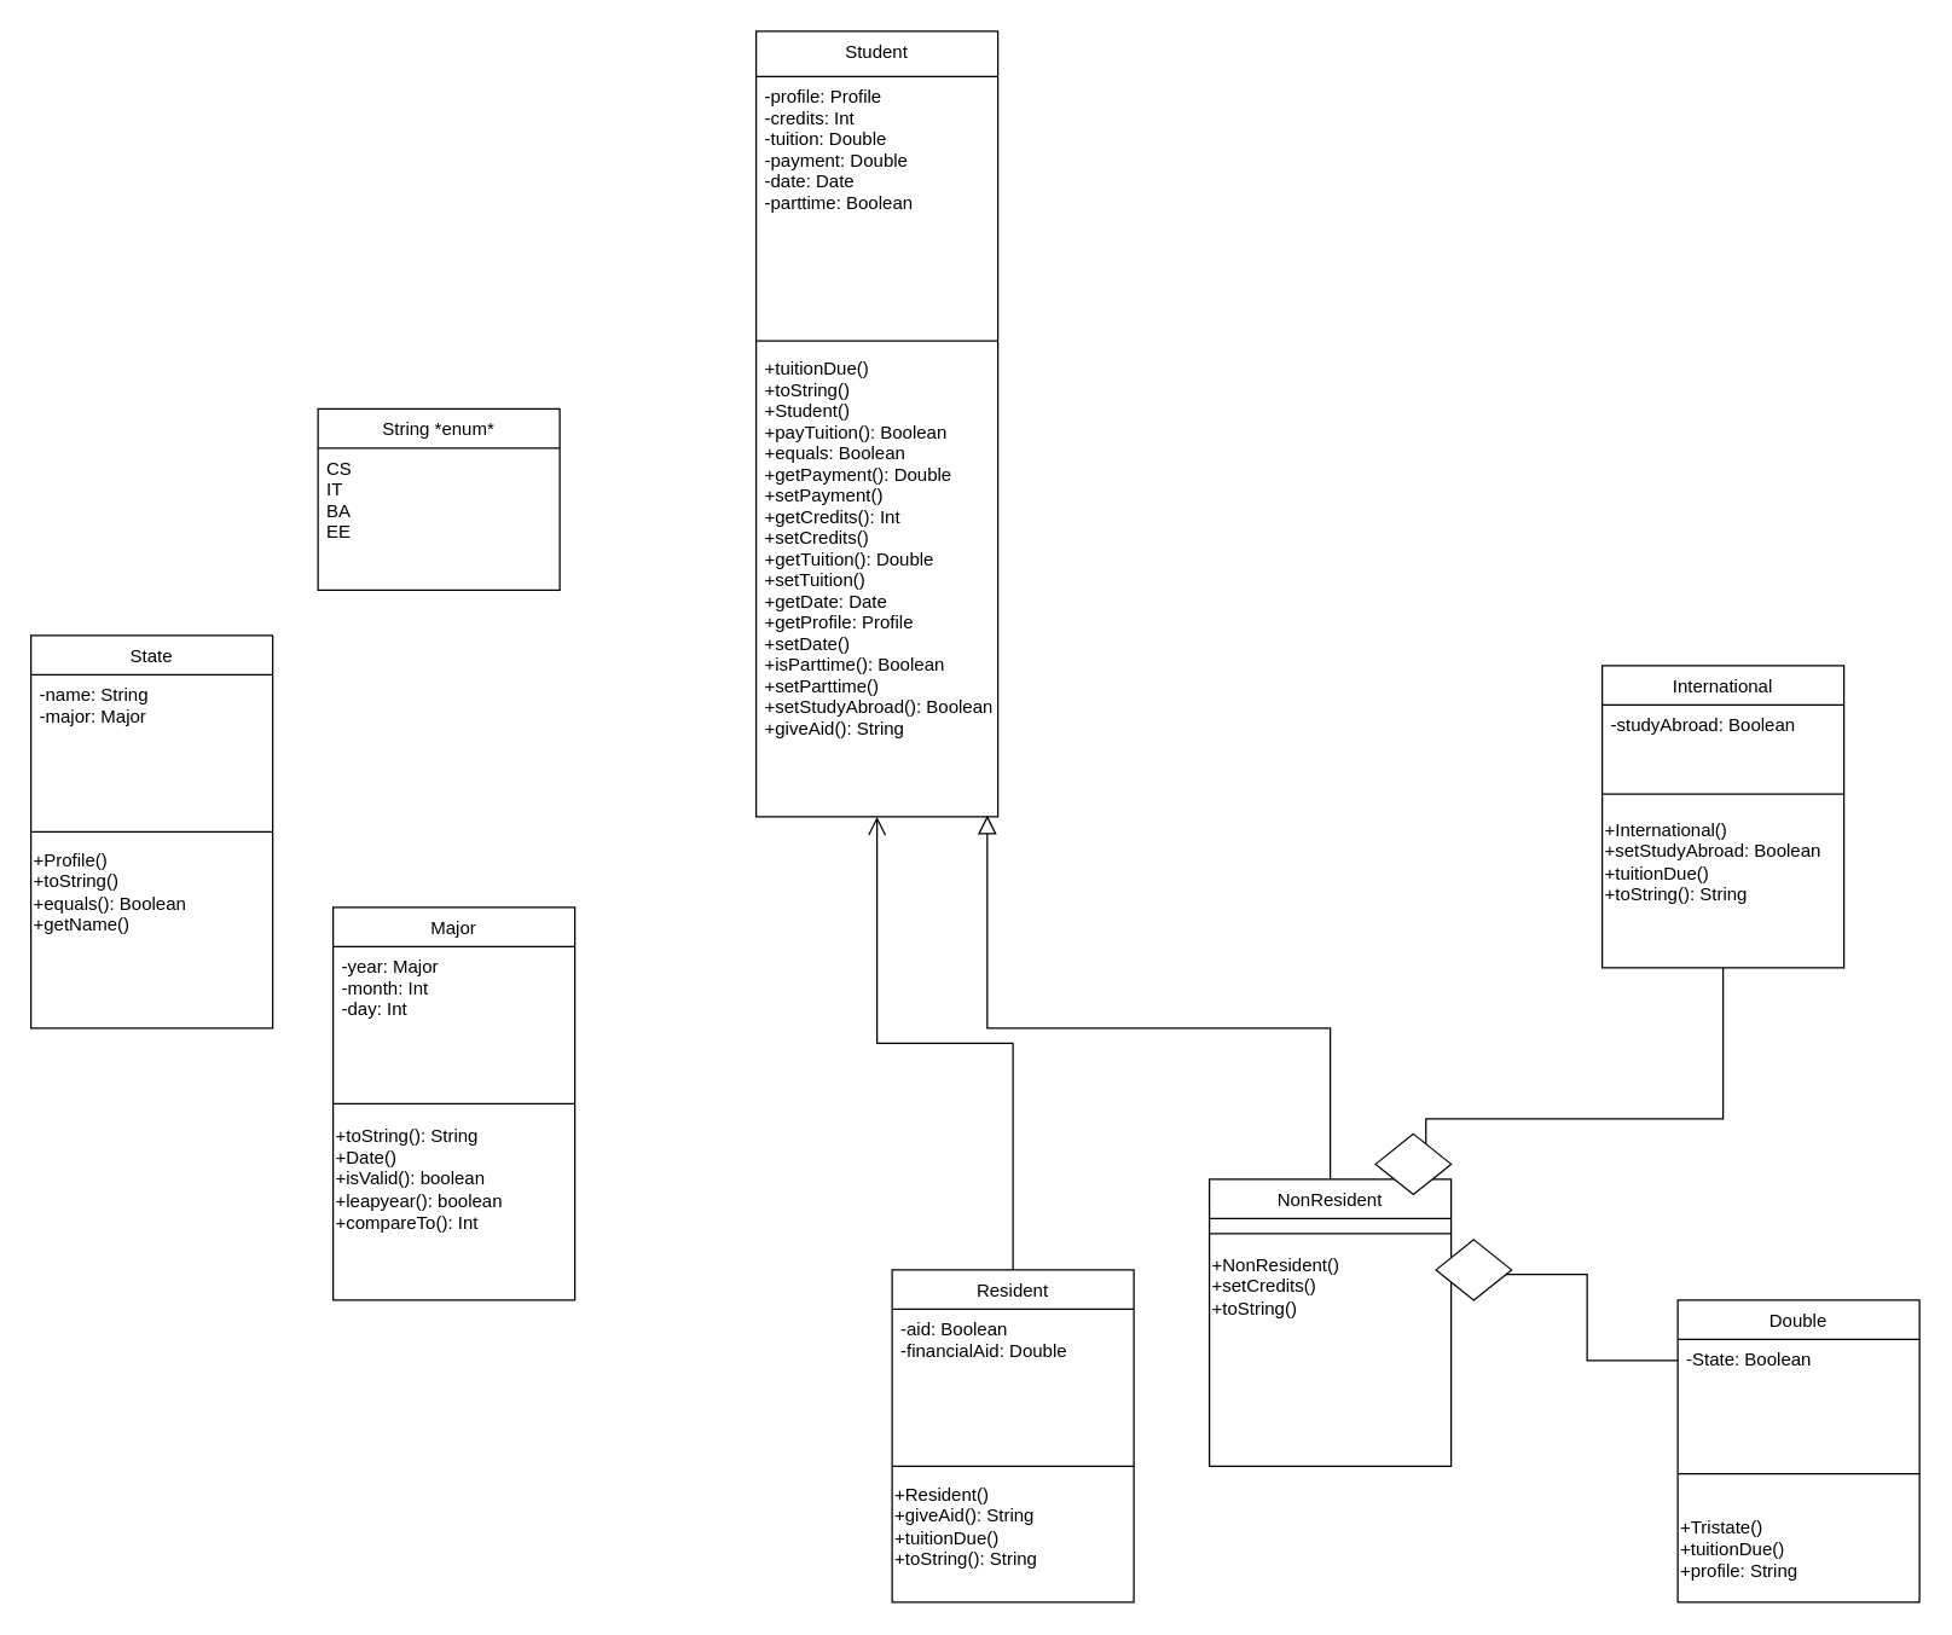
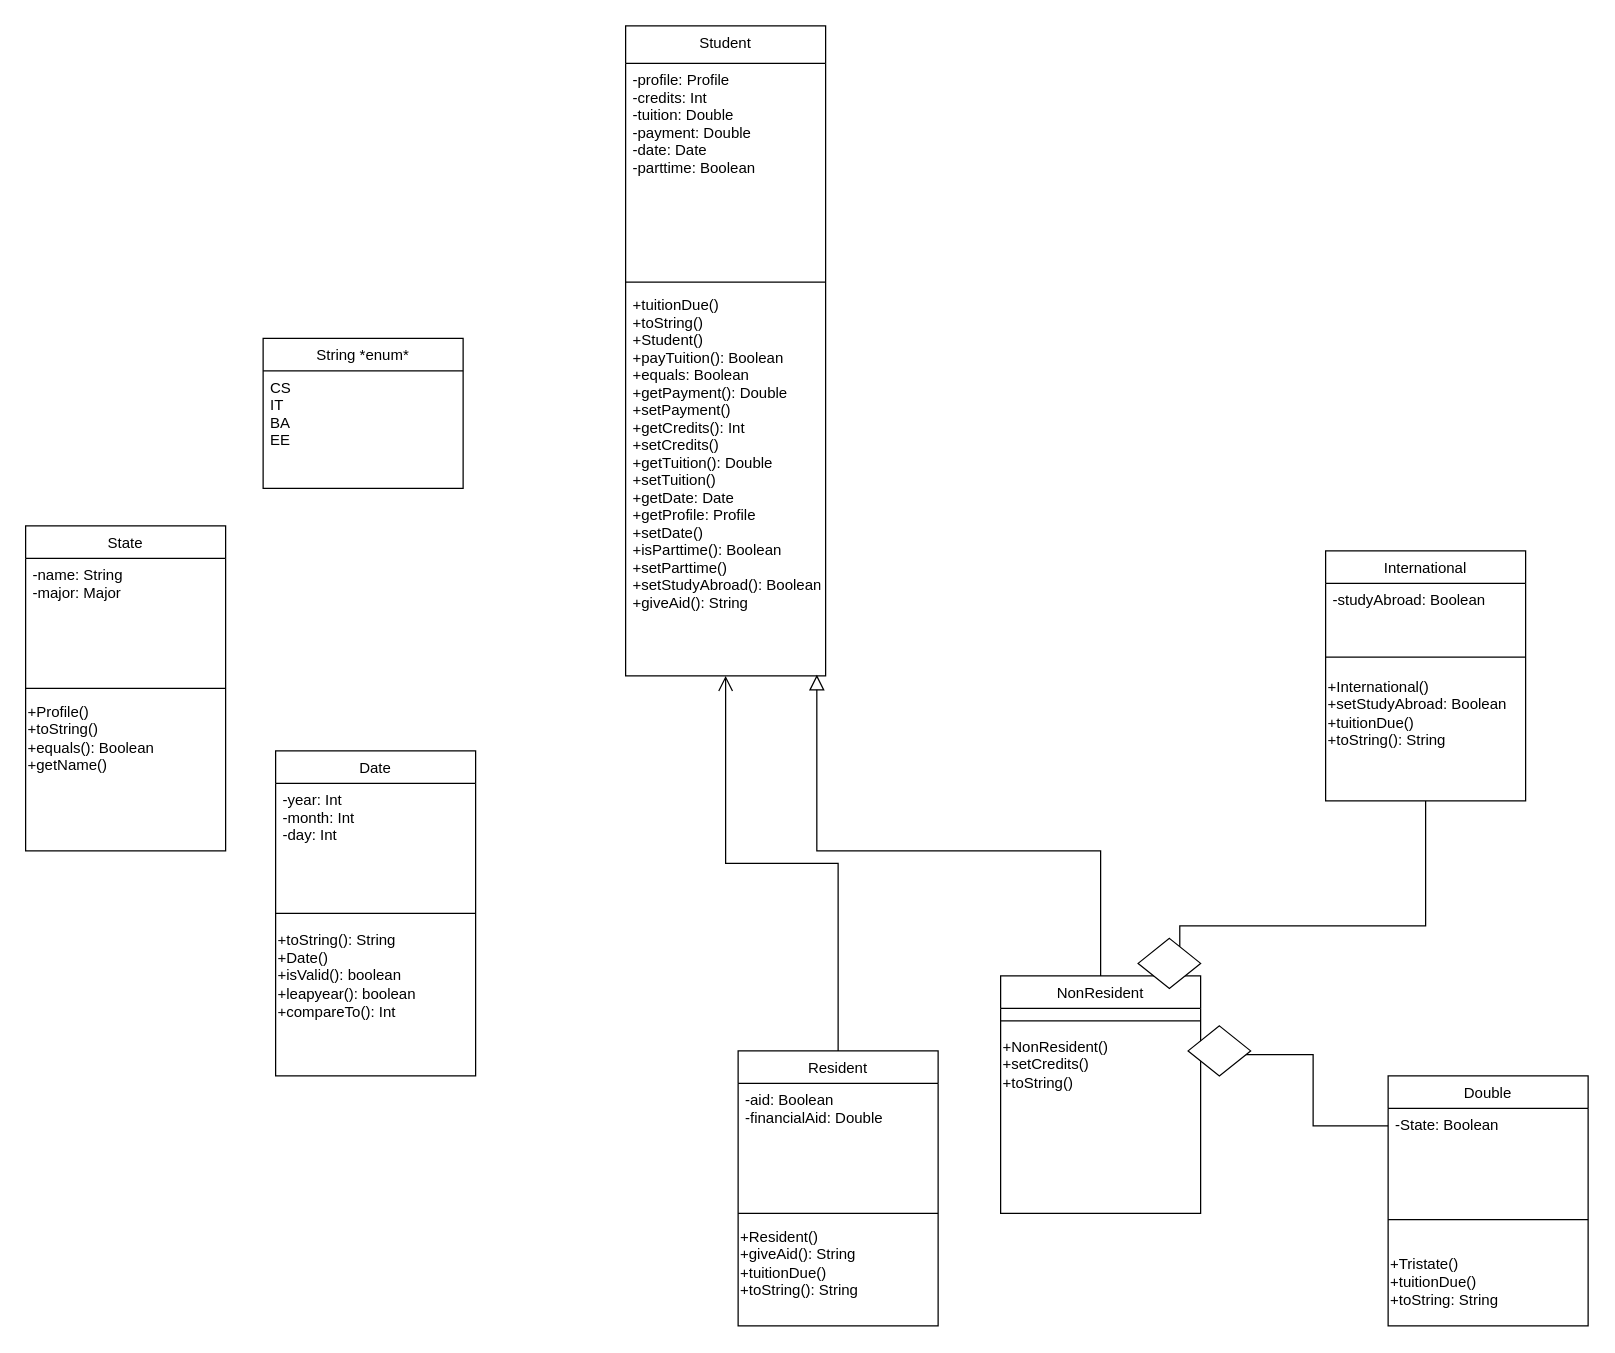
- <mxCell id="27" value="Major" style="swimlane;fontStyle=0;align=center;verticalAlign=top;childLayout=stackLayout;horizontal=1;startSize=26;horizontalStack=0;resizeParent=1;resizeLast=0;collapsible=1;marginBottom=0;rounded=0;shadow=0;strokeWidth=1;" vertex="1" parent="1"><mxGeometry x="220" y="600" width="160" height="260" as="geometry"><mxRectangle x="340" y="380" width="170" height="26" as="alternateBounds" /></mxGeometry></mxCell>
+ <mxCell id="27" value="Date" style="swimlane;fontStyle=0;align=center;verticalAlign=top;childLayout=stackLayout;horizontal=1;startSize=26;horizontalStack=0;resizeParent=1;resizeLast=0;collapsible=1;marginBottom=0;rounded=0;shadow=0;strokeWidth=1;" vertex="1" parent="1"><mxGeometry x="220" y="600" width="160" height="260" as="geometry"><mxRectangle x="340" y="380" width="170" height="26" as="alternateBounds" /></mxGeometry></mxCell>
- <mxCell id="28" value="-year: Major&#10;-month: Int&#10;-day: Int &#10;" style="text;align=left;verticalAlign=top;spacingLeft=4;spacingRight=4;overflow=hidden;rotatable=0;points=[[0,0.5],[1,0.5]];portConstraint=eastwest;" vertex="1" parent="27"><mxGeometry y="26" width="160" height="94" as="geometry" /></mxCell>
+ <mxCell id="28" value="-year: Int&#10;-month: Int&#10;-day: Int &#10;" style="text;align=left;verticalAlign=top;spacingLeft=4;spacingRight=4;overflow=hidden;rotatable=0;points=[[0,0.5],[1,0.5]];portConstraint=eastwest;" vertex="1" parent="27"><mxGeometry y="26" width="160" height="94" as="geometry" /></mxCell>
- <mxCell id="25" value="+Tristate()&lt;br&gt;+tuitionDue()&lt;br&gt;+profile: String" style="text;html=1;align=left;verticalAlign=middle;resizable=0;points=[];autosize=1;strokeColor=none;fillColor=none;" vertex="1" parent="22"><mxGeometry y="140" width="160" height="50" as="geometry" /></mxCell>
+ <mxCell id="25" value="+Tristate()&lt;br&gt;+tuitionDue()&lt;br&gt;+toString: String" style="text;html=1;align=left;verticalAlign=middle;resizable=0;points=[];autosize=1;strokeColor=none;fillColor=none;" vertex="1" parent="22"><mxGeometry y="140" width="160" height="50" as="geometry" /></mxCell>
